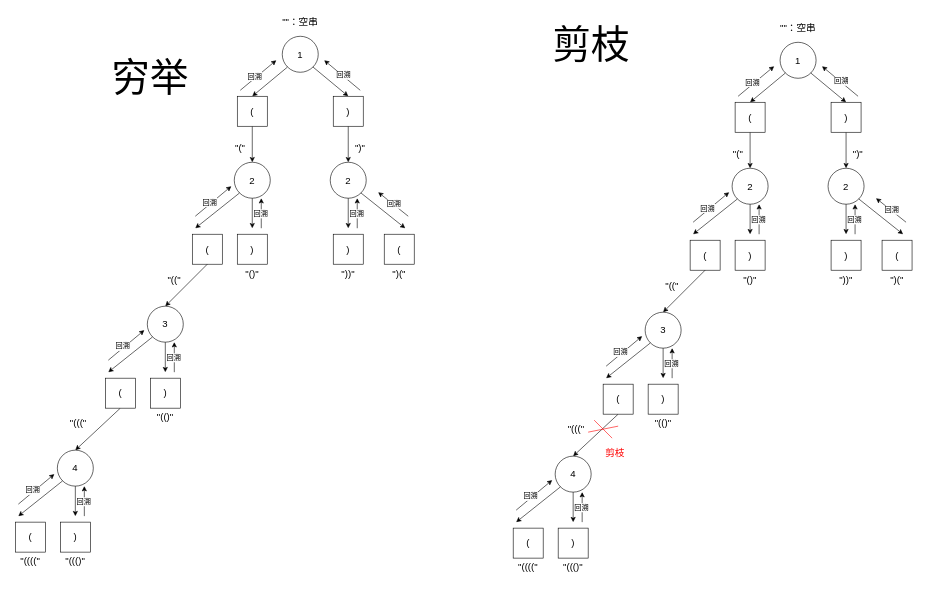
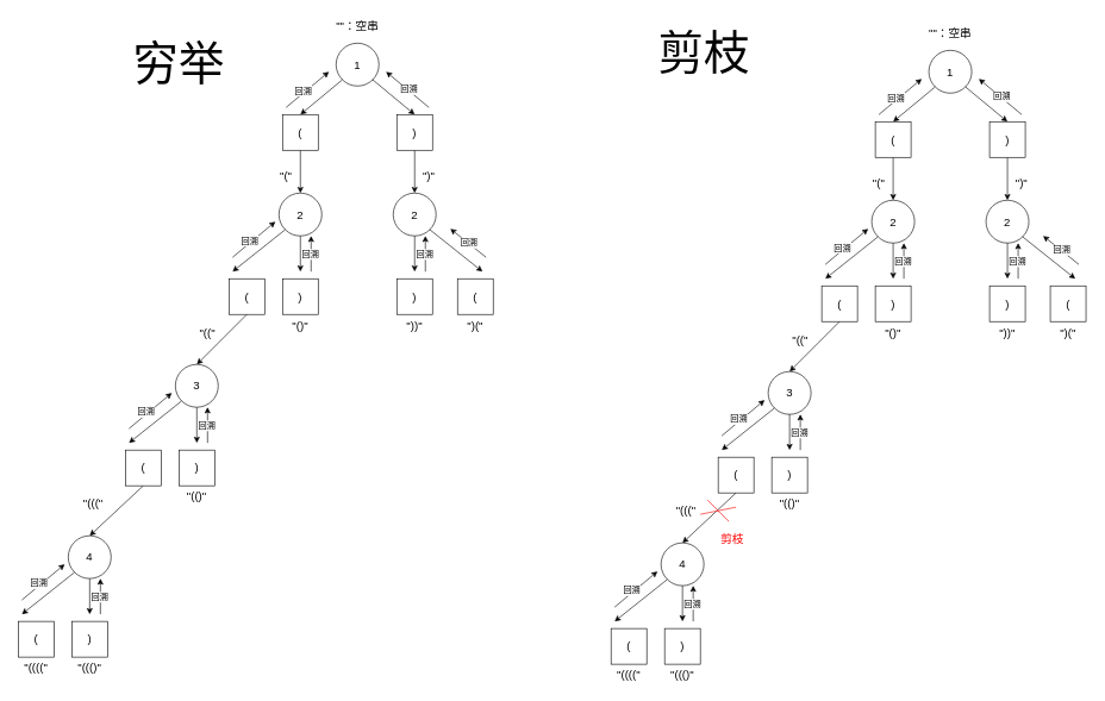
- <mxCell id="124" value="穷举" style="text;html=1;strokeColor=none;fillColor=none;align=center;verticalAlign=middle;whiteSpace=wrap;rounded=0;fontSize=64;" parent="1" vertex="1"><mxGeometry x="155" y="75" width="190" height="110" as="geometry" /></mxCell>
+ <mxCell id="124" value="穷举" style="text;html=1;strokeColor=none;fillColor=none;align=center;verticalAlign=middle;whiteSpace=wrap;rounded=0;fontSize=64;" parent="1" vertex="1"><mxGeometry x="155" y="35" width="190" height="110" as="geometry" /></mxCell>
